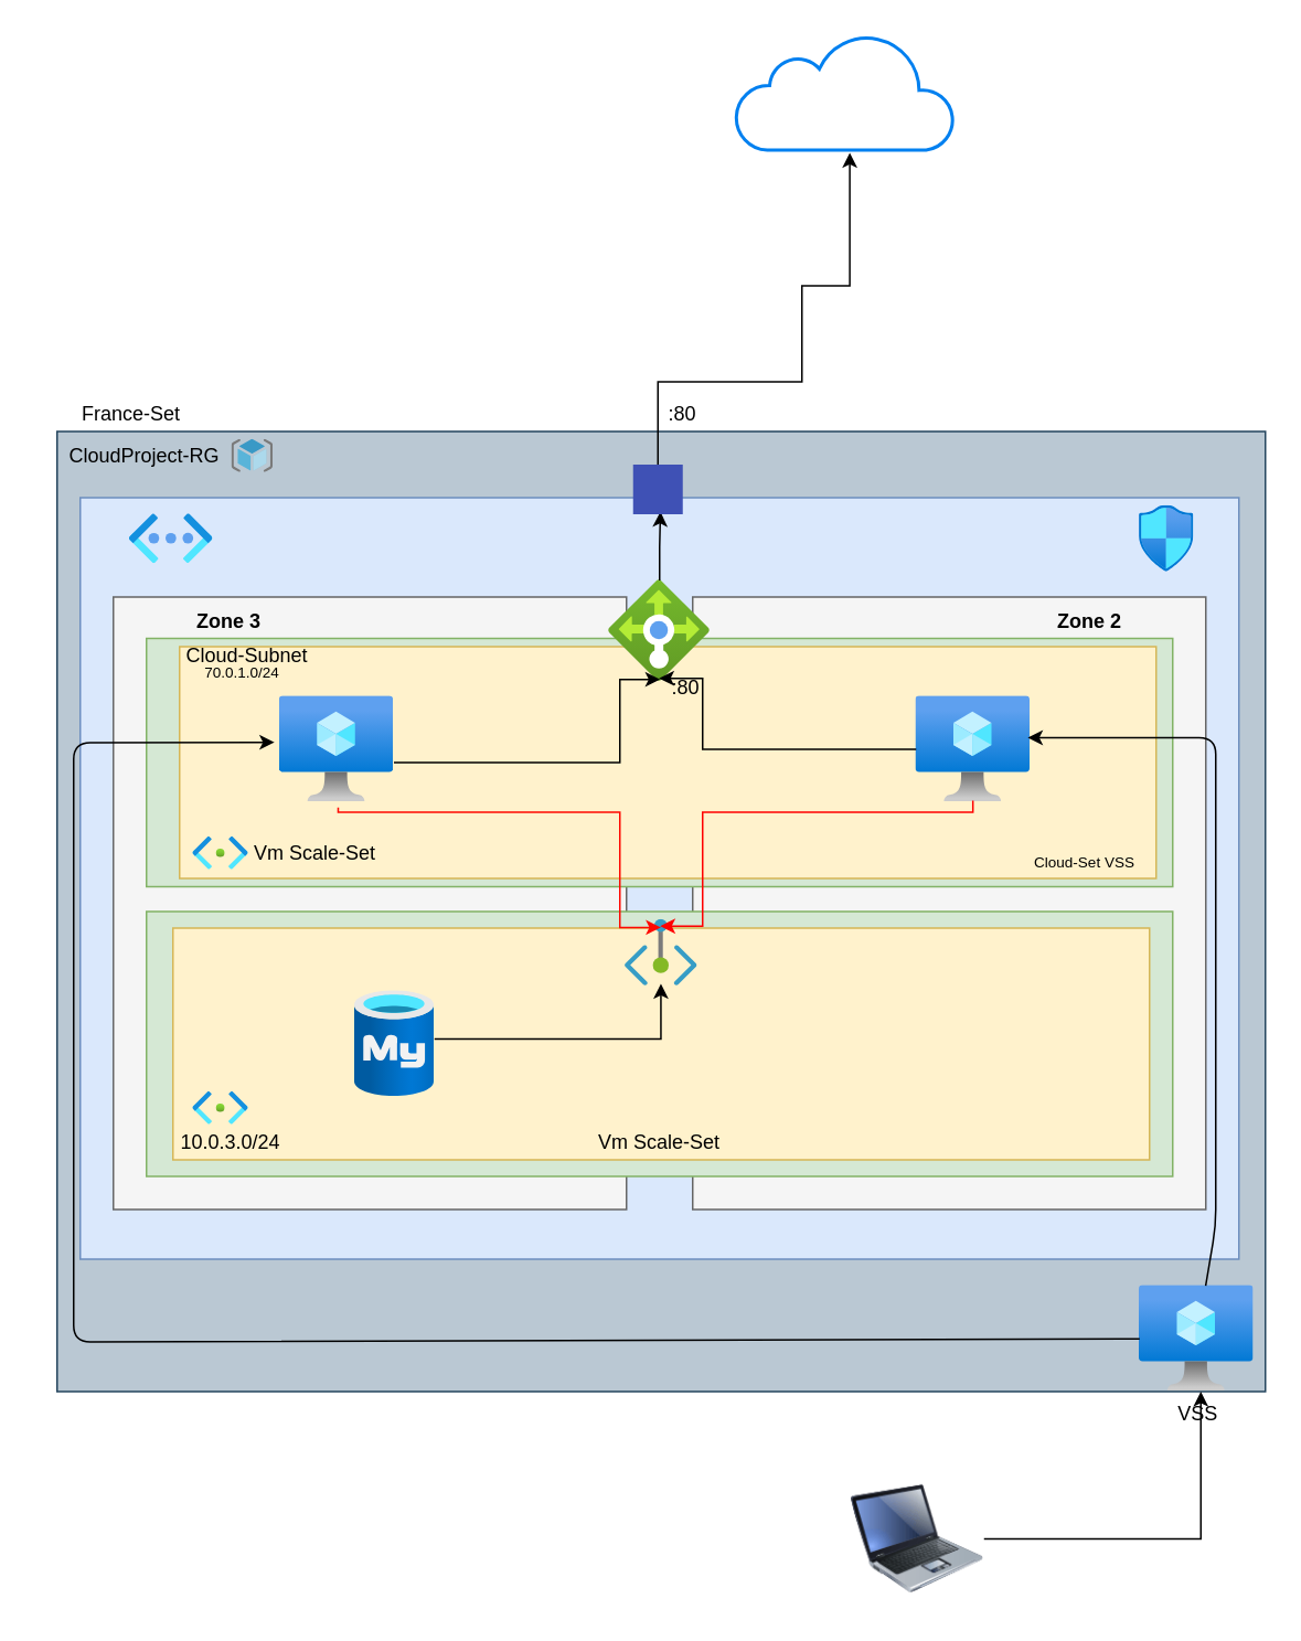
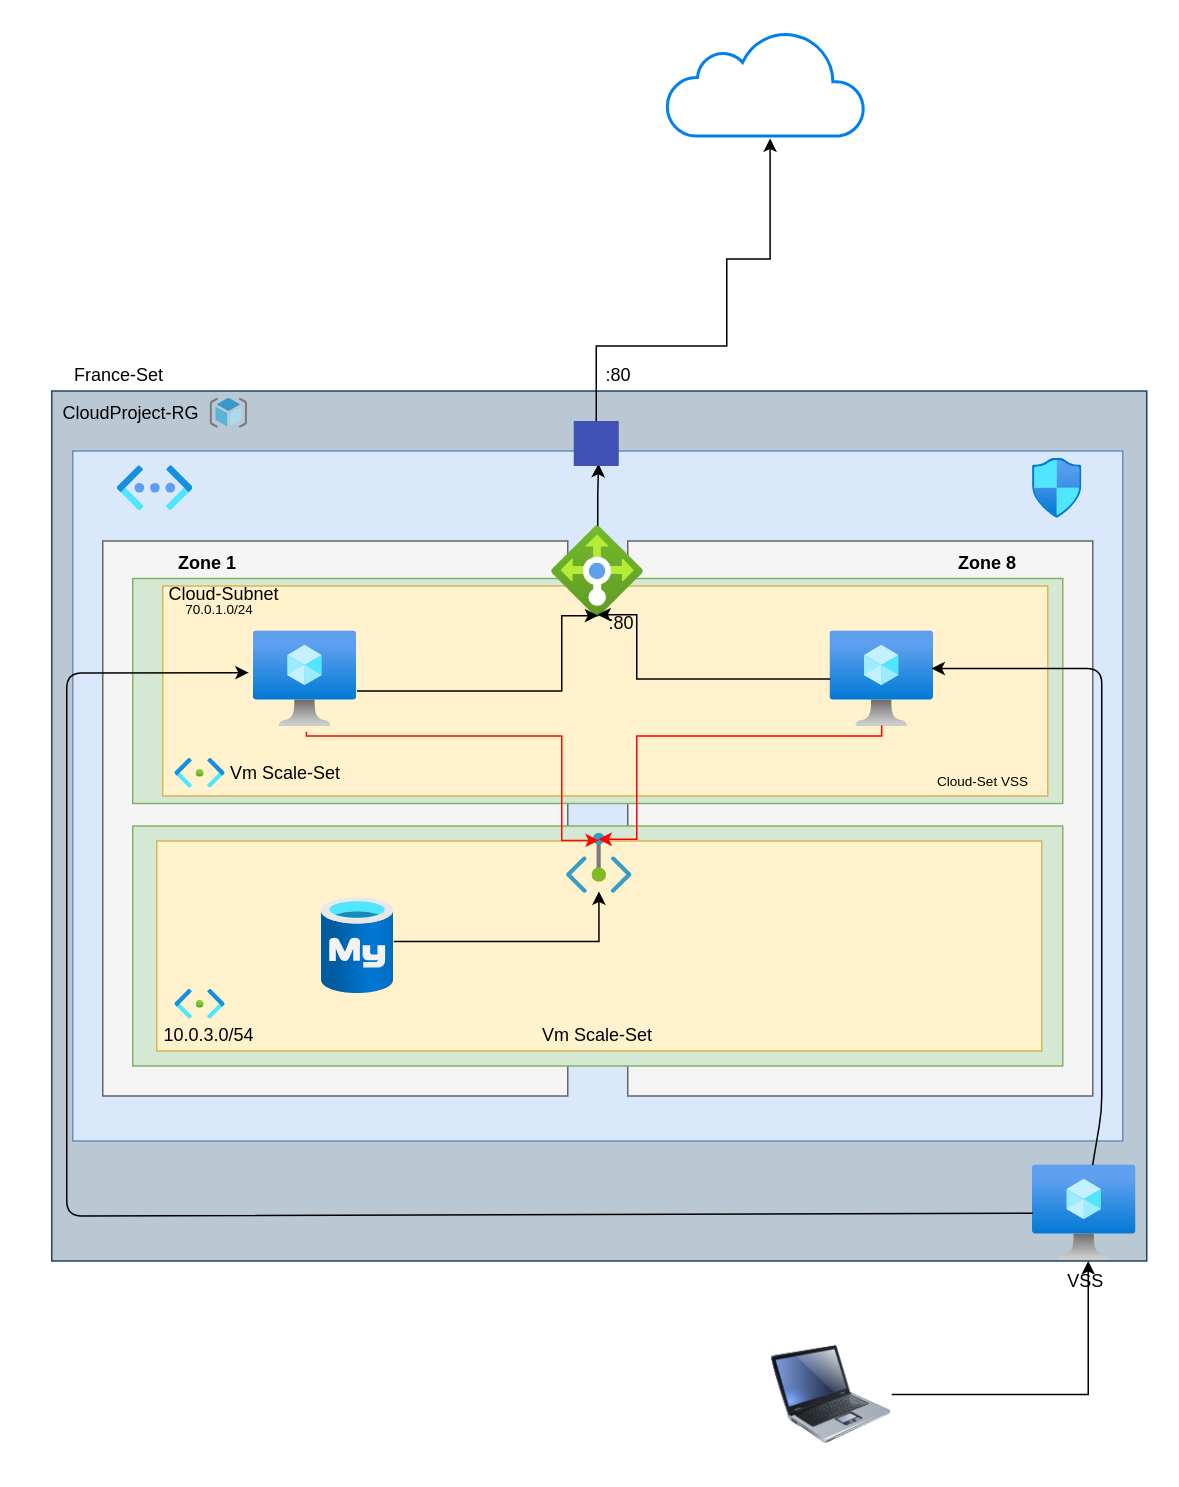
- <mxCell id="7" value="&lt;strong data-end=&quot;1193&quot; data-start=&quot;1183&quot;&gt;Zone 3&lt;/strong&gt;" style="text;html=1;align=center;verticalAlign=middle;whiteSpace=wrap;rounded=0;" parent="1" vertex="1"><mxGeometry x="108" y="360" width="60" height="30" as="geometry" /></mxCell>
+ <mxCell id="7" value="&lt;strong data-end=&quot;1193&quot; data-start=&quot;1183&quot;&gt;Zone 1&lt;/strong&gt;" style="text;html=1;align=center;verticalAlign=middle;whiteSpace=wrap;rounded=0;" parent="1" vertex="1"><mxGeometry x="108" y="360" width="60" height="30" as="geometry" /></mxCell>
- <mxCell id="8" value="&lt;strong data-end=&quot;1193&quot; data-start=&quot;1183&quot;&gt;Zone 2&lt;/strong&gt;" style="text;html=1;align=center;verticalAlign=middle;whiteSpace=wrap;rounded=0;" parent="1" vertex="1"><mxGeometry x="628" y="360" width="60" height="30" as="geometry" /></mxCell>
+ <mxCell id="8" value="&lt;strong data-end=&quot;1193&quot; data-start=&quot;1183&quot;&gt;Zone 8&lt;/strong&gt;" style="text;html=1;align=center;verticalAlign=middle;whiteSpace=wrap;rounded=0;" parent="1" vertex="1"><mxGeometry x="628" y="360" width="60" height="30" as="geometry" /></mxCell>
- <mxCell id="19" value="10.0.3.0/24" style="text;html=1;align=center;verticalAlign=middle;whiteSpace=wrap;rounded=0;" parent="1" vertex="1"><mxGeometry x="108.5" y="675" width="60" height="30" as="geometry" /></mxCell>
+ <mxCell id="19" value="10.0.3.0/54" style="text;html=1;align=center;verticalAlign=middle;whiteSpace=wrap;rounded=0;" parent="1" vertex="1"><mxGeometry x="108.5" y="675" width="60" height="30" as="geometry" /></mxCell>
